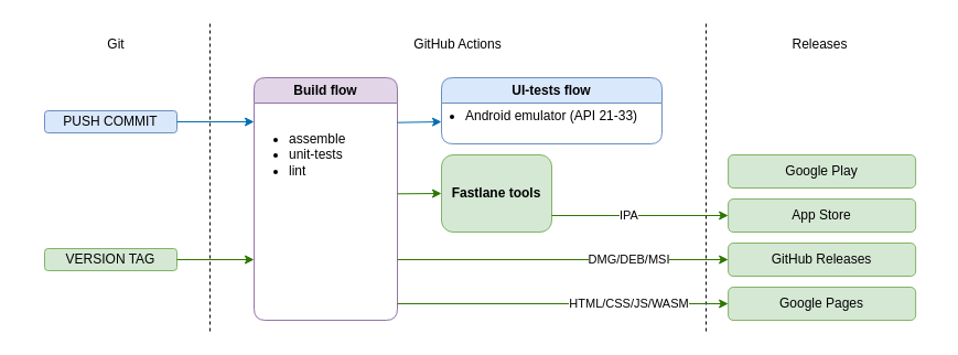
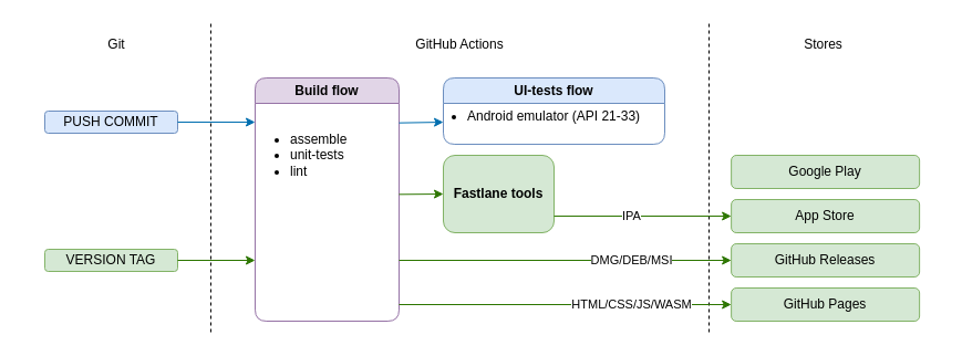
- <mxCell id="9" value="Releases" style="text;html=1;strokeColor=none;fillColor=none;align=center;verticalAlign=middle;whiteSpace=wrap;rounded=0;" parent="1" vertex="1"><mxGeometry x="640" width="207" height="40" as="geometry" y="20" /></mxCell>
+ <mxCell id="9" value="Stores" style="text;html=1;strokeColor=none;fillColor=none;align=center;verticalAlign=middle;whiteSpace=wrap;rounded=0;" parent="1" vertex="1"><mxGeometry x="640" width="207" height="40" as="geometry" y="20" /></mxCell>
- <mxCell id="23" value="&lt;div&gt;Google Pages&lt;/div&gt;" style="rounded=1;whiteSpace=wrap;html=1;fillColor=#d5e8d4;strokeColor=#82b366;" vertex="1" parent="1"><mxGeometry x="660.13" y="260" width="170" height="30" as="geometry" /></mxCell>
+ <mxCell id="23" value="&lt;div&gt;GitHub Pages&lt;/div&gt;" style="rounded=1;whiteSpace=wrap;html=1;fillColor=#d5e8d4;strokeColor=#82b366;" vertex="1" parent="1"><mxGeometry x="660.13" y="260" width="170" height="30" as="geometry" /></mxCell>
